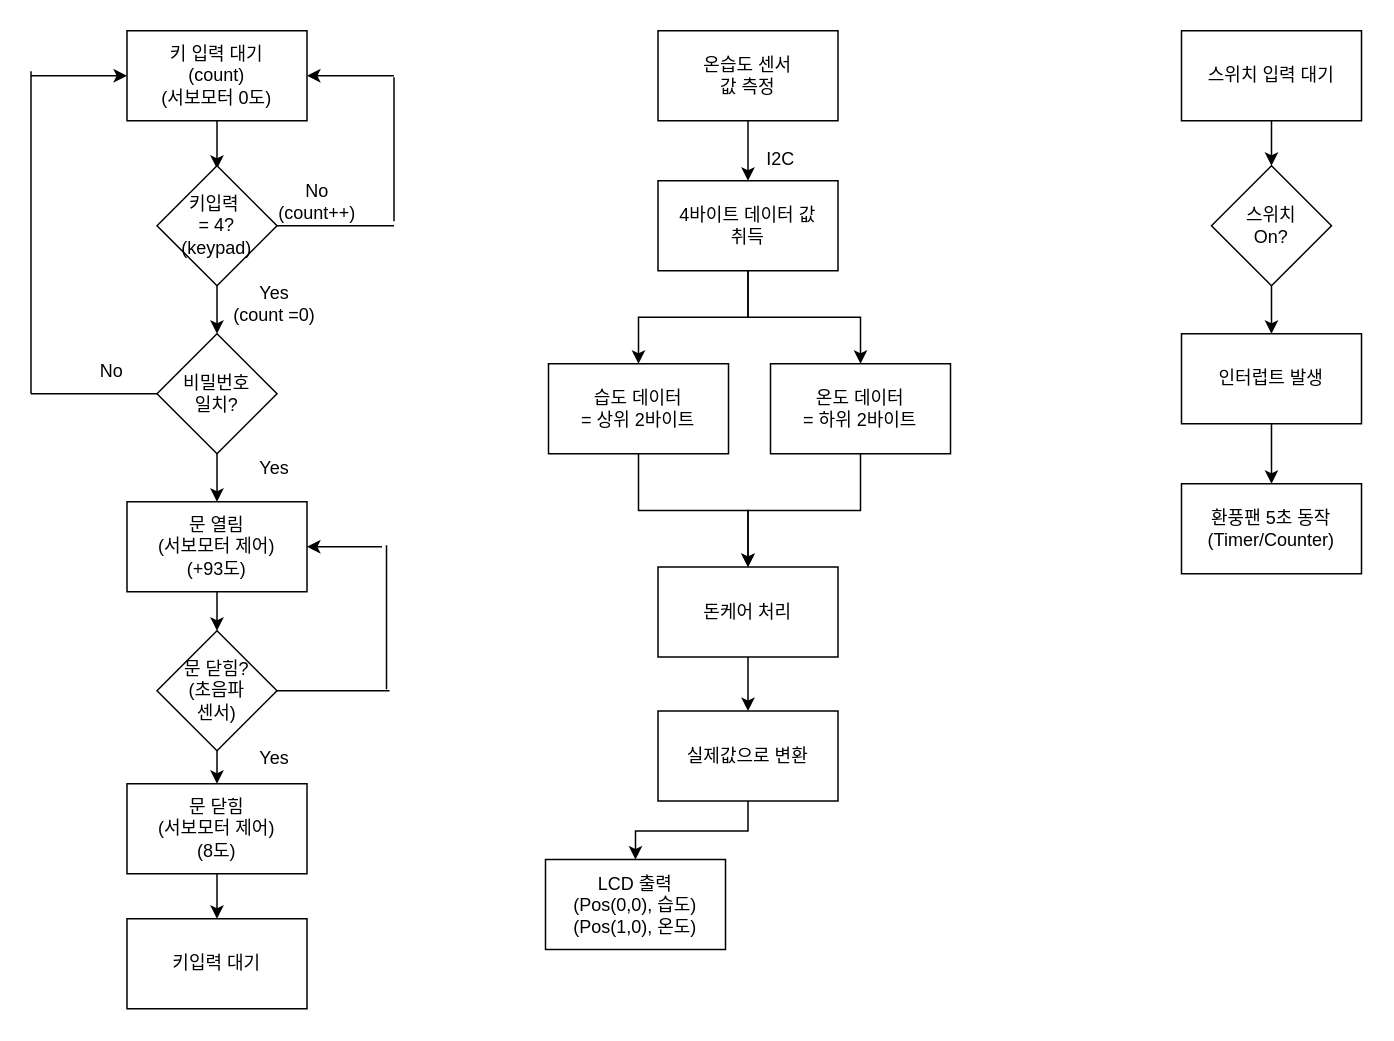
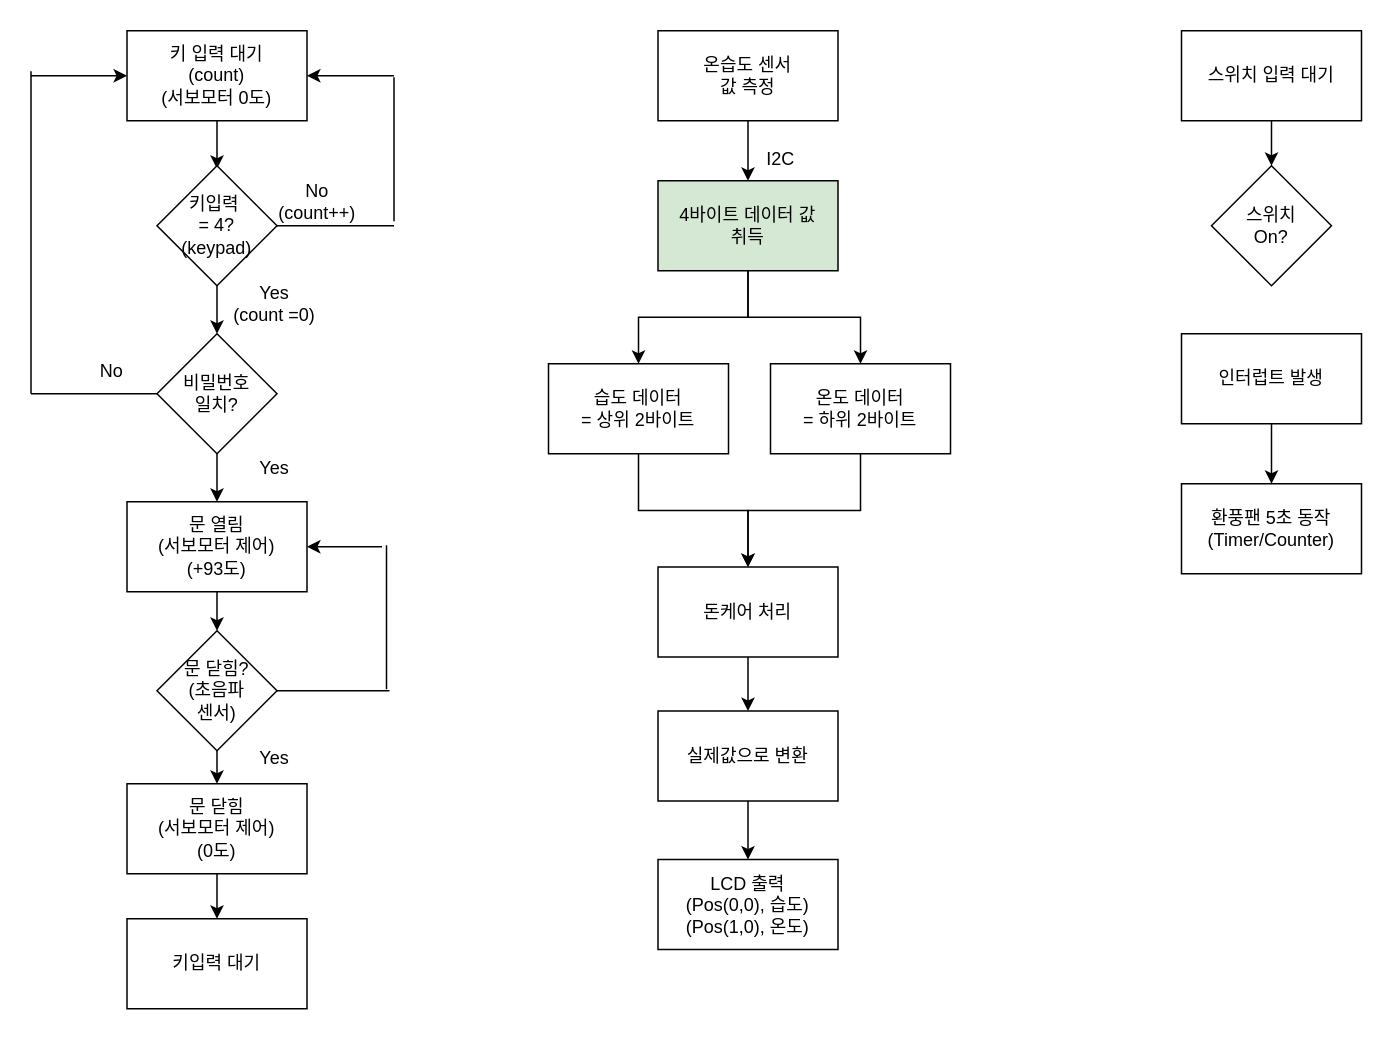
- <mxCell id="36" value="4바이트 데이터 값&lt;br&gt;취득" style="rounded=0;whiteSpace=wrap;html=1;" vertex="1" parent="1"><mxGeometry x="438" y="120" width="120" height="60" as="geometry" /></mxCell>
+ <mxCell id="36" value="4바이트 데이터 값&lt;br&gt;취득" style="rounded=0;whiteSpace=wrap;html=1;fillColor=#d5e8d4;" vertex="1" parent="1"><mxGeometry x="438" y="120" width="120" height="60" as="geometry" /></mxCell>
- <mxCell id="47" style="edgeStyle=orthogonalEdgeStyle;rounded=0;orthogonalLoop=1;jettySize=auto;html=1;exitX=0.5;exitY=1;exitDx=0;exitDy=0;entryX=0.5;entryY=0;entryDx=0;entryDy=0;" edge="1" parent="1" source="48" target="50"><mxGeometry relative="1" as="geometry" /></mxCell>
- <mxCell id="27" value="문 닫힘&lt;br&gt;(서보모터 제어)&lt;br&gt;(8도)" style="rounded=0;whiteSpace=wrap;html=1;" vertex="1" parent="1"><mxGeometry x="84" y="522" width="120" height="60" as="geometry" /></mxCell>
+ <mxCell id="27" value="문 닫힘&lt;br&gt;(서보모터 제어)&lt;br&gt;(0도)" style="rounded=0;whiteSpace=wrap;html=1;" vertex="1" parent="1"><mxGeometry x="84" y="522" width="120" height="60" as="geometry" /></mxCell>
- <mxCell id="6" value="LCD 출력&lt;br&gt;(Pos(0,0), 습도)&lt;br&gt;(Pos(1,0), 온도)" style="rounded=0;whiteSpace=wrap;html=1;" parent="1" vertex="1"><mxGeometry x="363" y="572.5" width="120" height="60" as="geometry" /></mxCell>
+ <mxCell id="6" value="LCD 출력&lt;br&gt;(Pos(0,0), 습도)&lt;br&gt;(Pos(1,0), 온도)" style="rounded=0;whiteSpace=wrap;html=1;" parent="1" vertex="1"><mxGeometry x="438" y="572.5" width="120" height="60" as="geometry" /></mxCell>
